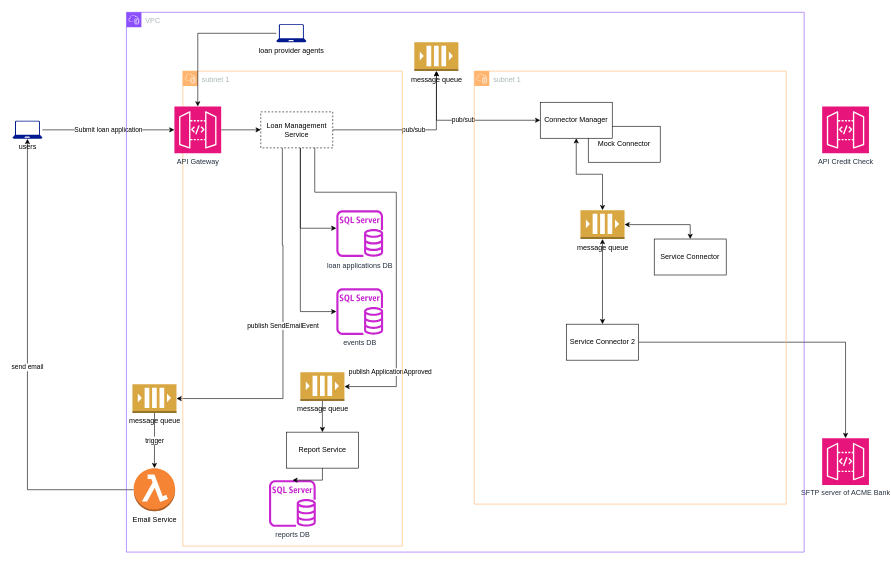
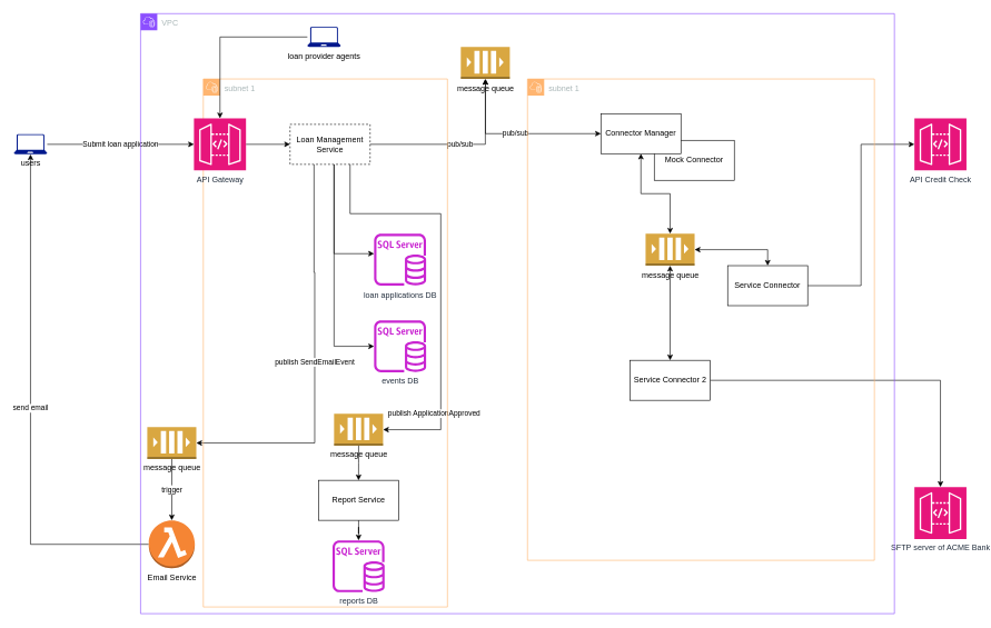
+ <mxCell id="5" style="edgeStyle=orthogonalEdgeStyle;rounded=0;orthogonalLoop=1;jettySize=auto;html=1;entryX=0;entryY=0.5;entryDx=0;entryDy=0;entryPerimeter=0;" edge="1" parent="1" source="29" target="3"><mxGeometry relative="1" as="geometry" /></mxCell>
- <mxCell id="26" value="reports DB" style="sketch=0;outlineConnect=0;fontColor=#232F3E;gradientColor=none;fillColor=#C925D1;strokeColor=none;dashed=0;verticalLabelPosition=bottom;verticalAlign=top;align=center;html=1;fontSize=12;fontStyle=0;aspect=fixed;pointerEvents=1;shape=mxgraph.aws4.rds_sql_server_instance;" vertex="1" parent="21"><mxGeometry x="143.75" y="682" width="78" height="78" as="geometry" /></mxCell>
+ <mxCell id="26" value="reports DB" style="sketch=0;outlineConnect=0;fontColor=#232F3E;gradientColor=none;fillColor=#C925D1;strokeColor=none;dashed=0;verticalLabelPosition=bottom;verticalAlign=top;align=center;html=1;fontSize=12;fontStyle=0;aspect=fixed;pointerEvents=1;shape=mxgraph.aws4.rds_sql_server_instance;" vertex="1" parent="21"><mxGeometry x="193.75" y="692" width="78" height="78" as="geometry" /></mxCell>
